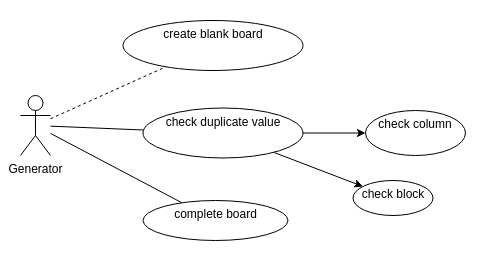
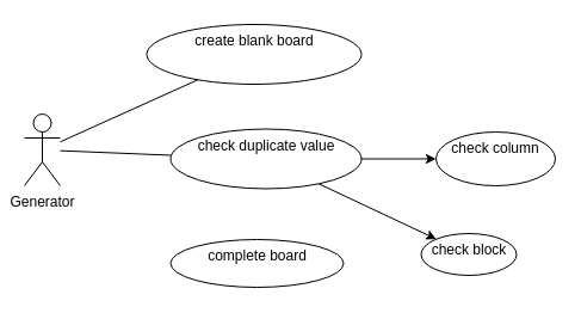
- <mxCell id="2" value="" style="rounded=0;orthogonalLoop=1;jettySize=auto;html=1;endArrow=none;endFill=0;dashed=1;" parent="1" source="5" target="6" edge="1"><mxGeometry relative="1" as="geometry" /></mxCell>
+ <mxCell id="2" value="" style="rounded=0;orthogonalLoop=1;jettySize=auto;html=1;endArrow=none;endFill=0;" parent="1" source="5" target="6" edge="1"><mxGeometry relative="1" as="geometry" /></mxCell>
- <mxCell id="4" value="" style="rounded=0;orthogonalLoop=1;jettySize=auto;html=1;endArrow=none;endFill=0;" parent="1" source="5" target="10" edge="1"><mxGeometry relative="1" as="geometry" /></mxCell>
- <mxCell id="12" value="check block" style="ellipse;whiteSpace=wrap;html=1;verticalAlign=top;" parent="1" vertex="1"><mxGeometry x="352.5" y="180" width="80" height="35" as="geometry" /></mxCell>
+ <mxCell id="12" value="check block" style="ellipse;whiteSpace=wrap;html=1;verticalAlign=top;" parent="1" vertex="1"><mxGeometry x="352.5" y="195" width="80" height="35" as="geometry" /></mxCell>
